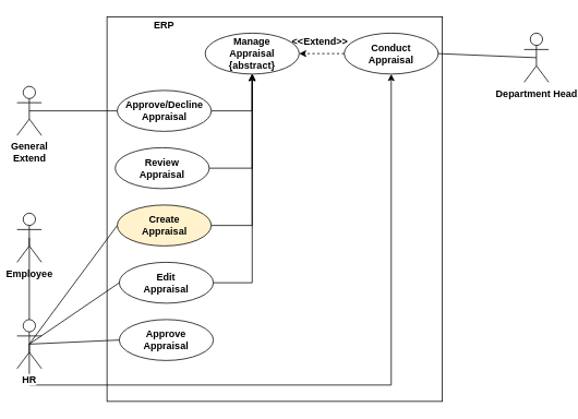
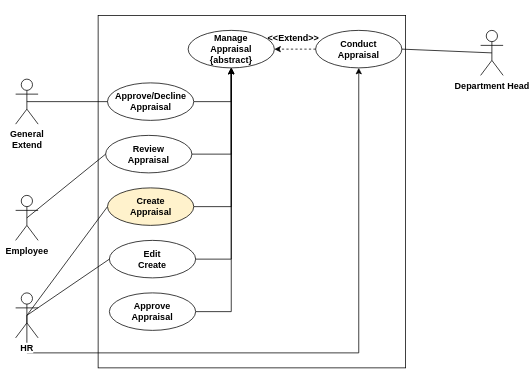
- <mxCell id="4" value="ERP" style="text;html=1;strokeColor=none;fillColor=none;align=center;verticalAlign=middle;whiteSpace=wrap;rounded=0;fontStyle=1" parent="1" vertex="1"><mxGeometry x="140" y="20" width="120" height="20" as="geometry" /></mxCell>
- <mxCell id="19" value="Edit&lt;br&gt;Appraisal" style="ellipse;whiteSpace=wrap;html=1;fontStyle=1;align=center;horizontal=1;labelBackgroundColor=none;labelBorderColor=none;shadow=0;" parent="1" vertex="1"><mxGeometry x="145" y="320" width="115" height="50" as="geometry" /></mxCell>
+ <mxCell id="19" value="Edit&lt;br&gt;Create" style="ellipse;whiteSpace=wrap;html=1;fontStyle=1;align=center;horizontal=1;labelBackgroundColor=none;labelBorderColor=none;shadow=0;" parent="1" vertex="1"><mxGeometry x="145" y="320" width="115" height="50" as="geometry" /></mxCell>
- <mxCell id="12" style="edgeStyle=none;orthogonalLoop=1;jettySize=auto;html=1;exitX=0.5;exitY=0.5;exitDx=0;exitDy=0;exitPerimeter=0;endArrow=none;" parent="1" source="2" target="14" edge="1"><mxGeometry relative="1" as="geometry"><mxPoint x="35" y="110" as="sourcePoint" /><mxPoint x="150" y="215" as="targetPoint" /></mxGeometry></mxCell>
+ <mxCell id="12" style="edgeStyle=none;orthogonalLoop=1;jettySize=auto;html=1;exitX=0.5;exitY=0.5;exitDx=0;exitDy=0;exitPerimeter=0;entryX=0;entryY=0.5;entryDx=0;entryDy=0;endArrow=none;" parent="1" source="2" target="9" edge="1"><mxGeometry relative="1" as="geometry"><mxPoint x="35" y="110" as="sourcePoint" /><mxPoint x="150" y="215" as="targetPoint" /></mxGeometry></mxCell>
+ <mxCell id="20" style="edgeStyle=orthogonalEdgeStyle;rounded=0;orthogonalLoop=1;jettySize=auto;html=1;exitX=1;exitY=0.5;exitDx=0;exitDy=0;entryX=0.5;entryY=1;entryDx=0;entryDy=0;" parent="1" source="21" target="5" edge="1"><mxGeometry relative="1" as="geometry" /></mxCell>
- <mxCell id="23" style="edgeStyle=none;orthogonalLoop=1;jettySize=auto;html=1;exitX=0.5;exitY=0.5;exitDx=0;exitDy=0;exitPerimeter=0;entryX=0;entryY=0.5;entryDx=0;entryDy=0;endArrow=none;" parent="1" source="14" target="21" edge="1"><mxGeometry relative="1" as="geometry"><mxPoint x="45" y="430" as="sourcePoint" /><mxPoint x="155" y="355" as="targetPoint" /></mxGeometry></mxCell>
